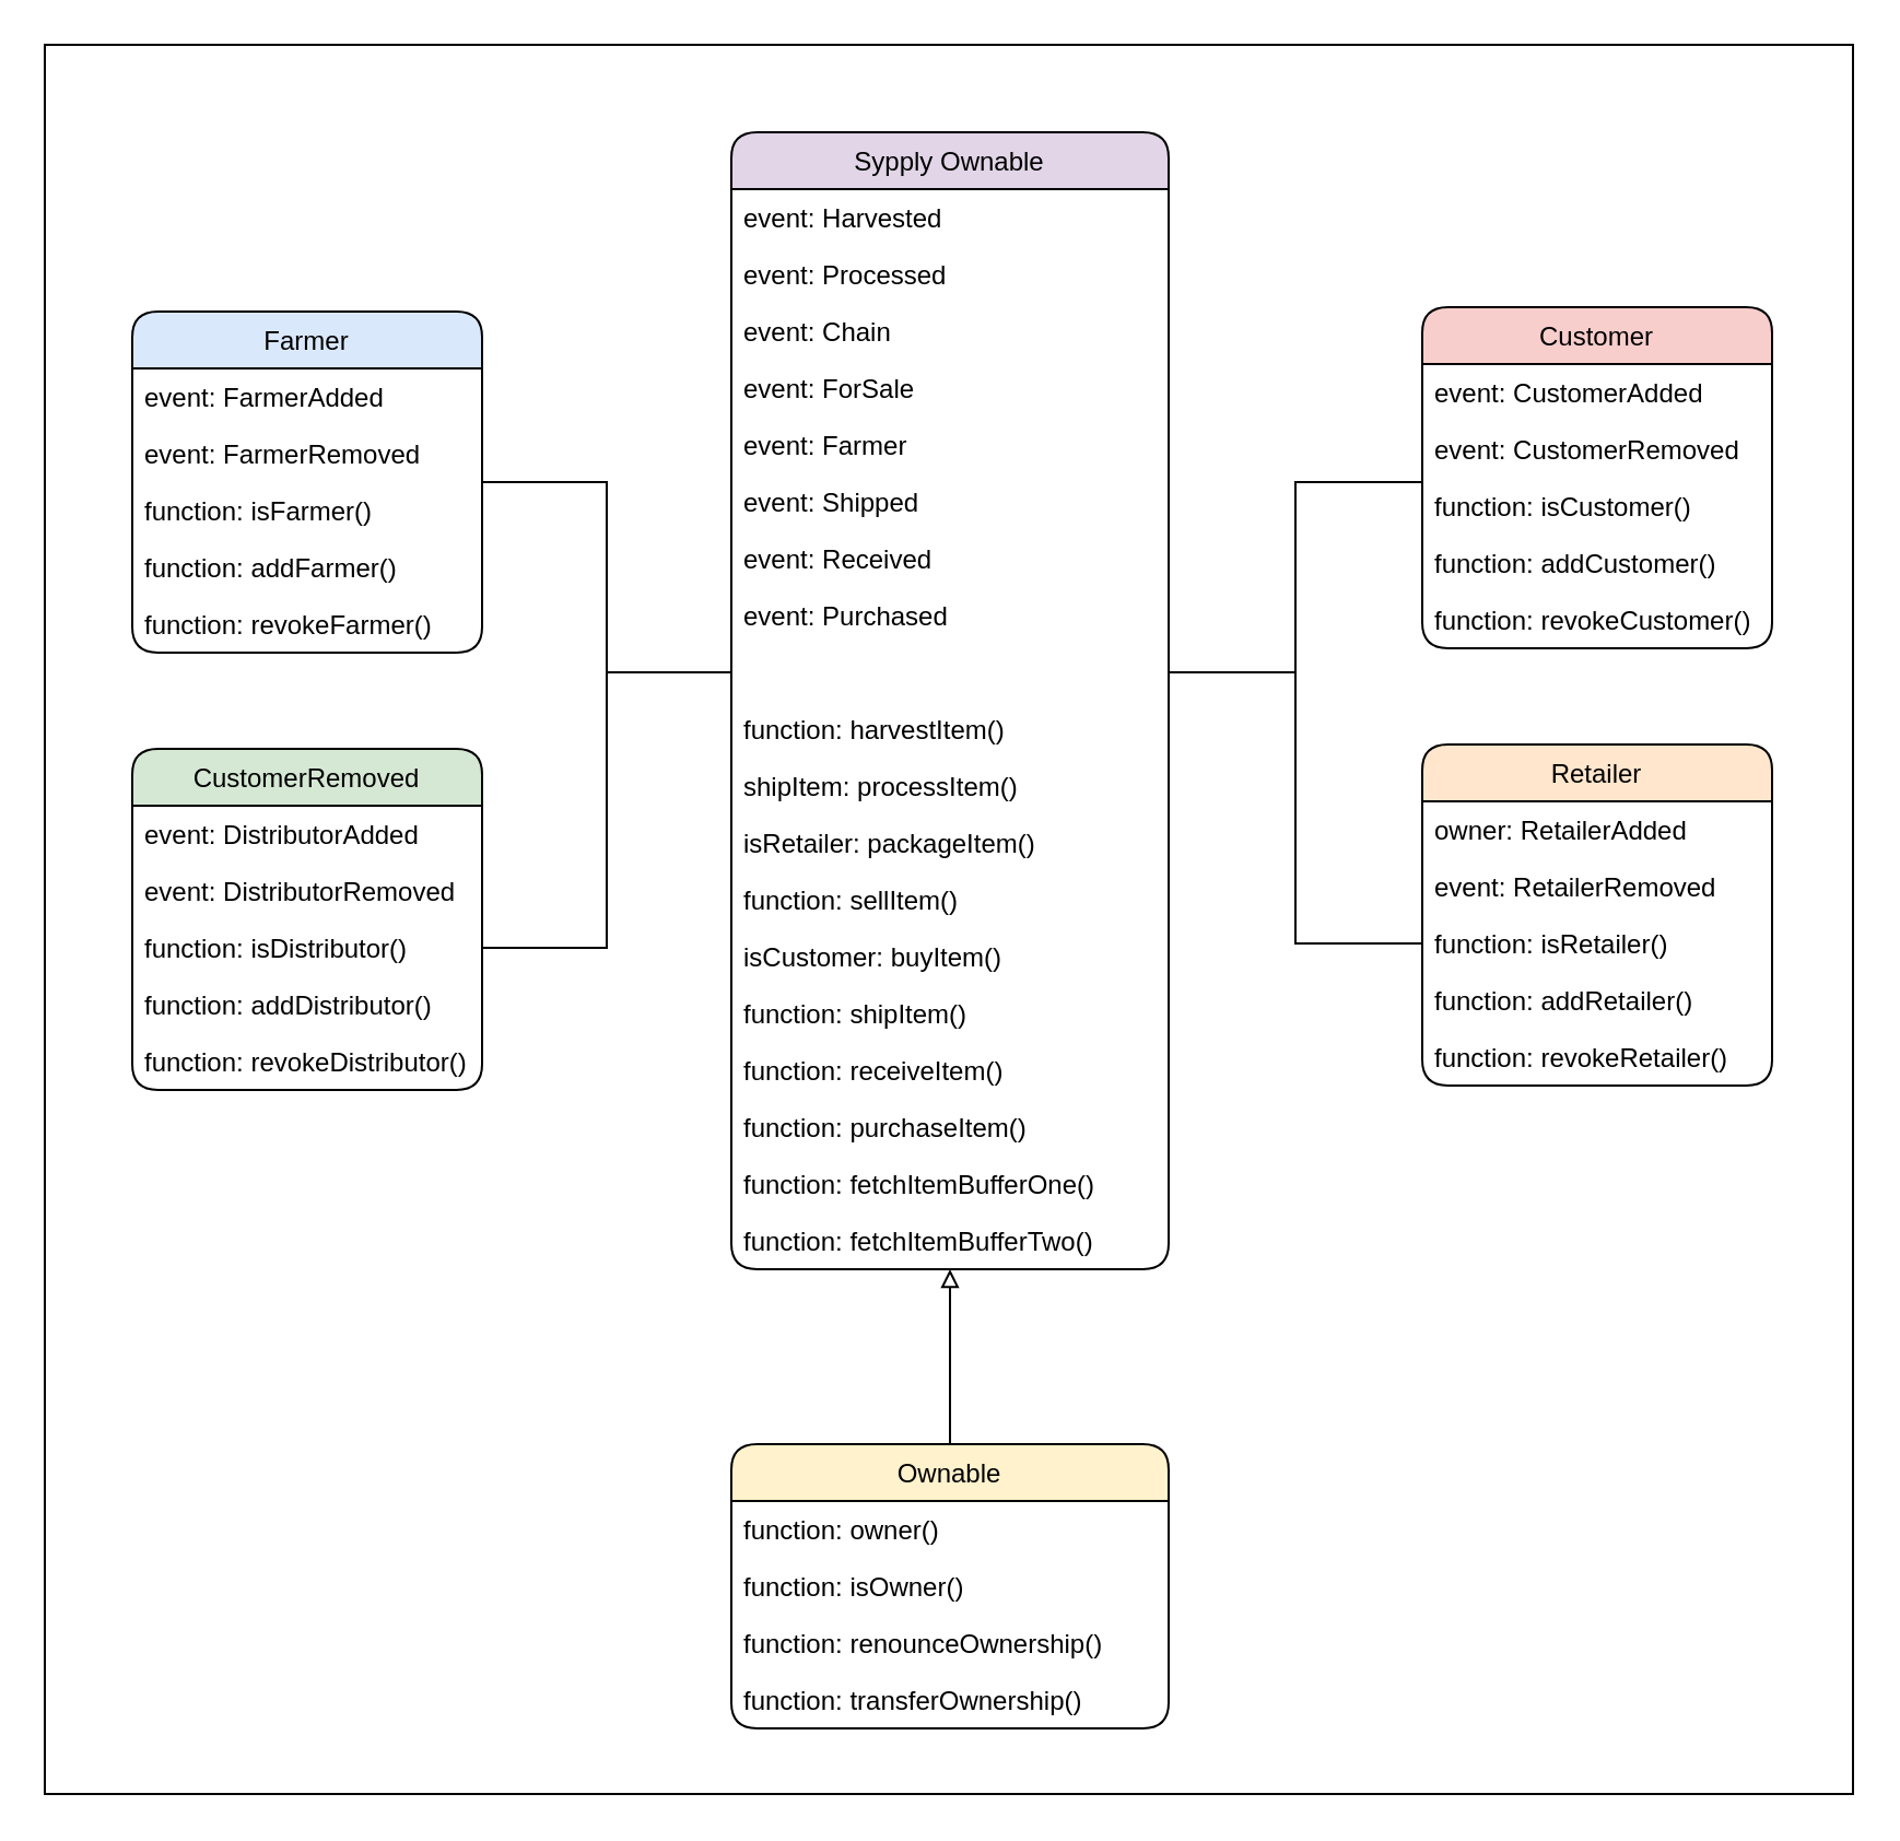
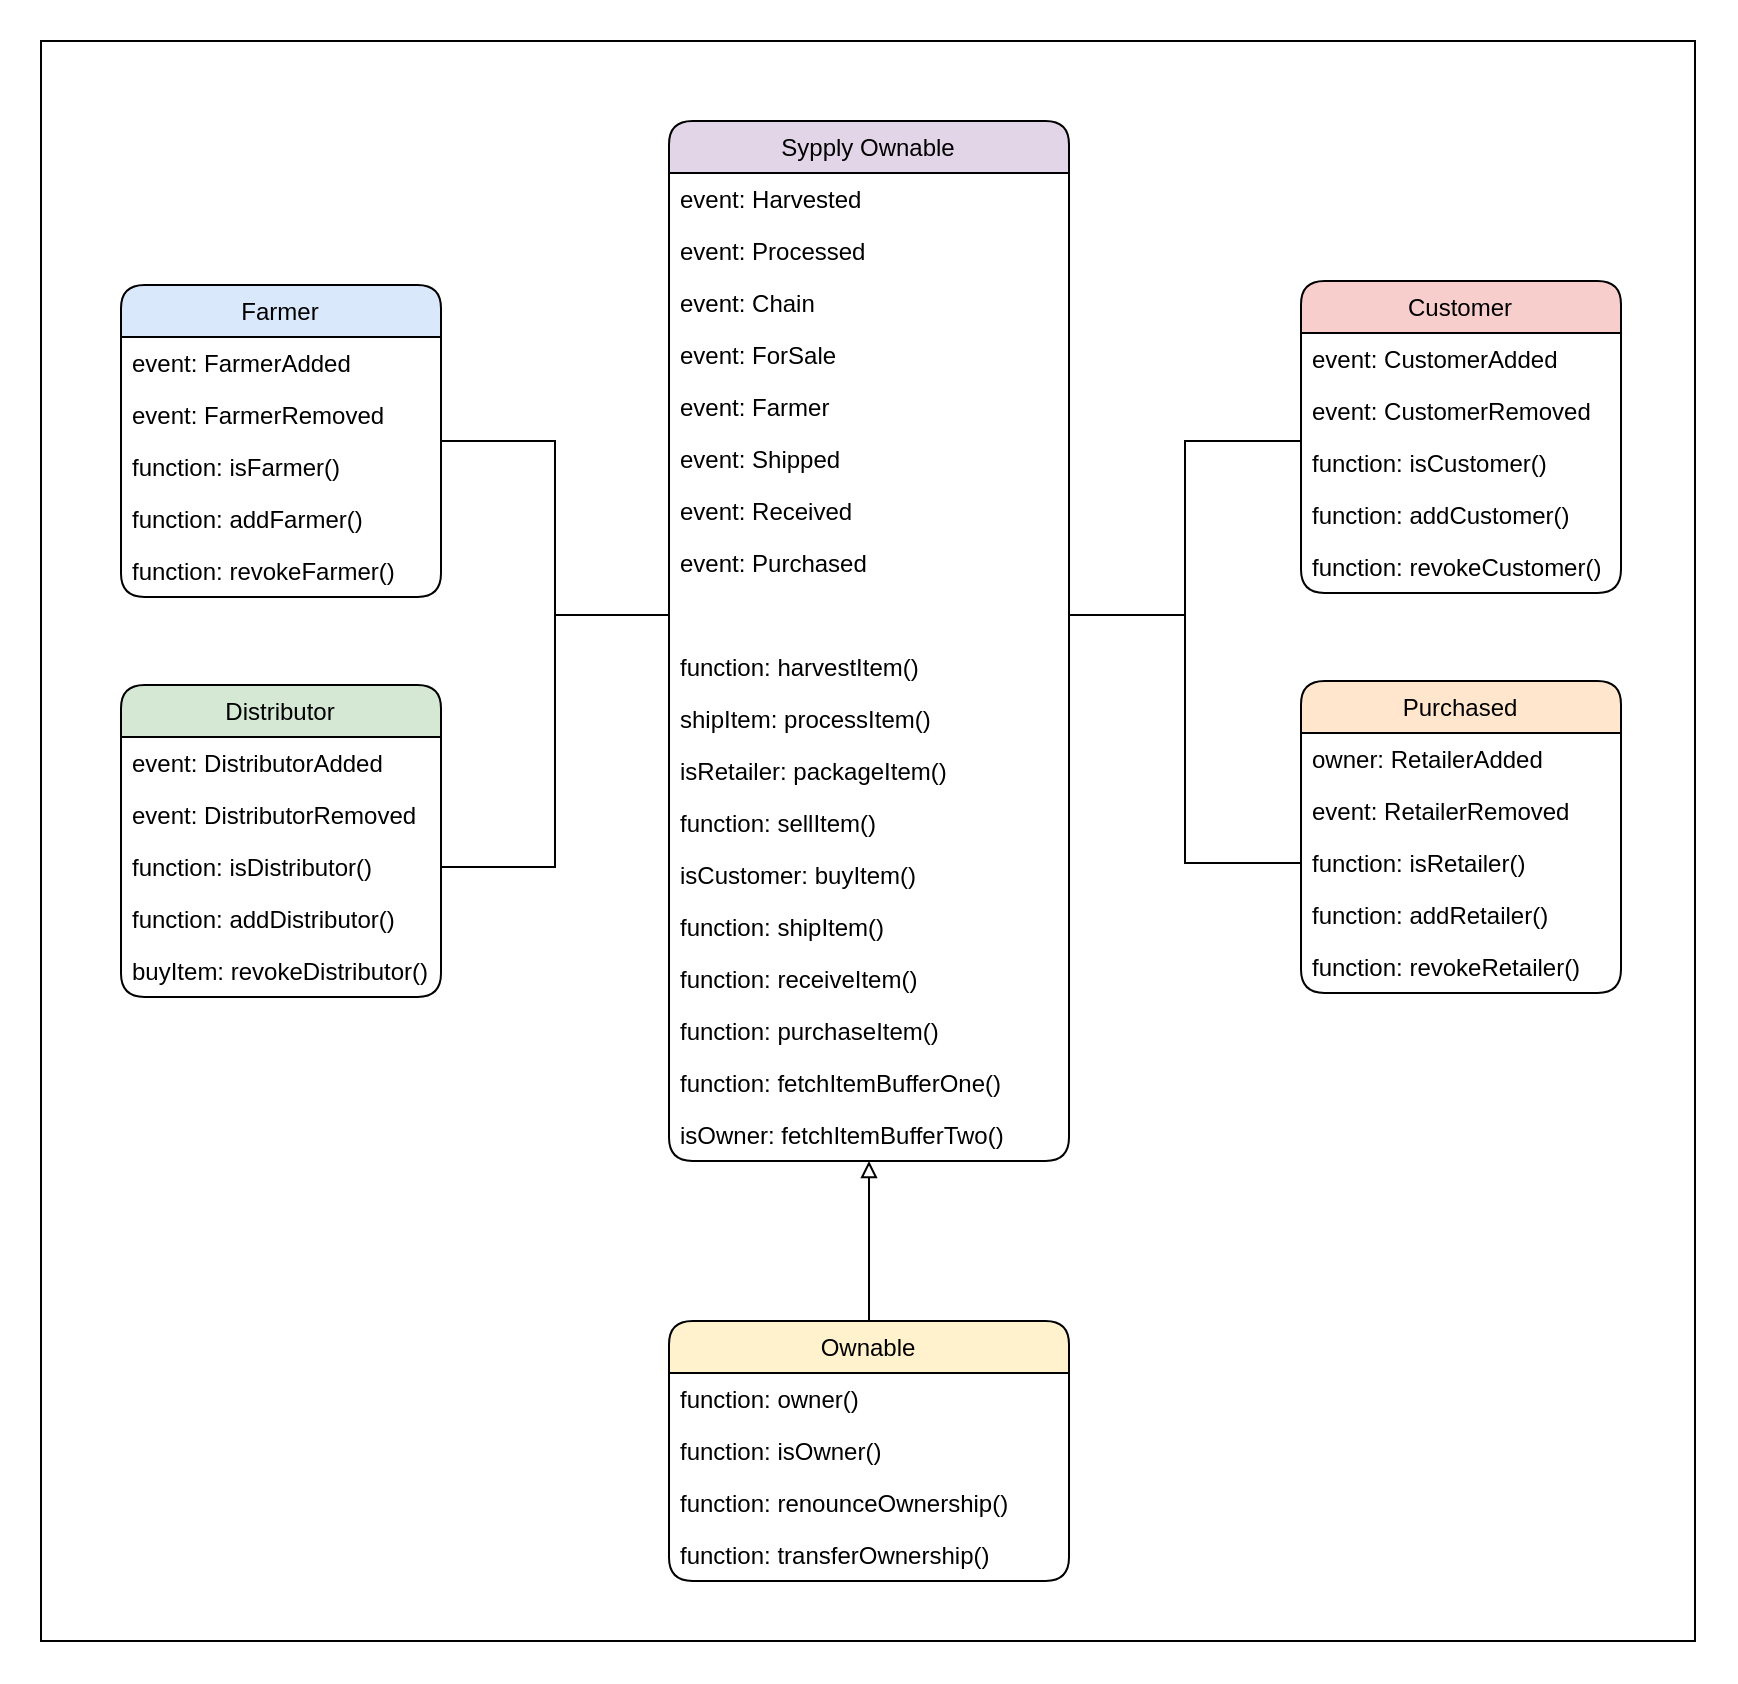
- <mxCell id="42" value="Retailer" style="swimlane;fontStyle=0;childLayout=stackLayout;horizontal=1;startSize=26;fillColor=#ffe6cc;horizontalStack=0;resizeParent=1;resizeParentMax=0;resizeLast=0;collapsible=1;marginBottom=0;rounded=1;aspect=fixed;swimlaneLine=1;shadow=0;sketch=0;strokeColor=#000000;" vertex="1" parent="1"><mxGeometry x="650" y="340" width="160" height="156" as="geometry" /></mxCell>
+ <mxCell id="42" value="Purchased" style="swimlane;fontStyle=0;childLayout=stackLayout;horizontal=1;startSize=26;fillColor=#ffe6cc;horizontalStack=0;resizeParent=1;resizeParentMax=0;resizeLast=0;collapsible=1;marginBottom=0;rounded=1;aspect=fixed;swimlaneLine=1;shadow=0;sketch=0;strokeColor=#000000;" vertex="1" parent="1"><mxGeometry x="650" y="340" width="160" height="156" as="geometry" /></mxCell>
- <mxCell id="10" value="CustomerRemoved" style="swimlane;fontStyle=0;childLayout=stackLayout;horizontal=1;startSize=26;fillColor=#d5e8d4;horizontalStack=0;resizeParent=1;resizeParentMax=0;resizeLast=0;collapsible=1;marginBottom=0;rounded=1;aspect=fixed;swimlaneLine=1;shadow=0;sketch=0;strokeColor=#000000;" vertex="1" parent="1"><mxGeometry x="60" y="342" width="160" height="156" as="geometry" /></mxCell>
+ <mxCell id="10" value="Distributor" style="swimlane;fontStyle=0;childLayout=stackLayout;horizontal=1;startSize=26;fillColor=#d5e8d4;horizontalStack=0;resizeParent=1;resizeParentMax=0;resizeLast=0;collapsible=1;marginBottom=0;rounded=1;aspect=fixed;swimlaneLine=1;shadow=0;sketch=0;strokeColor=#000000;" vertex="1" parent="1"><mxGeometry x="60" y="342" width="160" height="156" as="geometry" /></mxCell>
- <mxCell id="15" value="function: revokeDistributor()" style="text;strokeColor=none;fillColor=none;align=left;verticalAlign=top;spacingLeft=4;spacingRight=4;overflow=hidden;rotatable=0;points=[[0,0.5],[1,0.5]];portConstraint=eastwest;" vertex="1" parent="10"><mxGeometry y="130" width="160" height="26" as="geometry" /></mxCell>
+ <mxCell id="15" value="buyItem: revokeDistributor()" style="text;strokeColor=none;fillColor=none;align=left;verticalAlign=top;spacingLeft=4;spacingRight=4;overflow=hidden;rotatable=0;points=[[0,0.5],[1,0.5]];portConstraint=eastwest;" vertex="1" parent="10"><mxGeometry y="130" width="160" height="26" as="geometry" /></mxCell>
- <mxCell id="35" value="function: fetchItemBufferTwo()" style="text;strokeColor=none;fillColor=none;align=left;verticalAlign=top;spacingLeft=4;spacingRight=4;overflow=hidden;rotatable=0;points=[[0,0.5],[1,0.5]];portConstraint=eastwest;" vertex="1" parent="16"><mxGeometry y="494" width="200" height="26" as="geometry" /></mxCell>
+ <mxCell id="35" value="isOwner: fetchItemBufferTwo()" style="text;strokeColor=none;fillColor=none;align=left;verticalAlign=top;spacingLeft=4;spacingRight=4;overflow=hidden;rotatable=0;points=[[0,0.5],[1,0.5]];portConstraint=eastwest;" vertex="1" parent="16"><mxGeometry y="494" width="200" height="26" as="geometry" /></mxCell>
